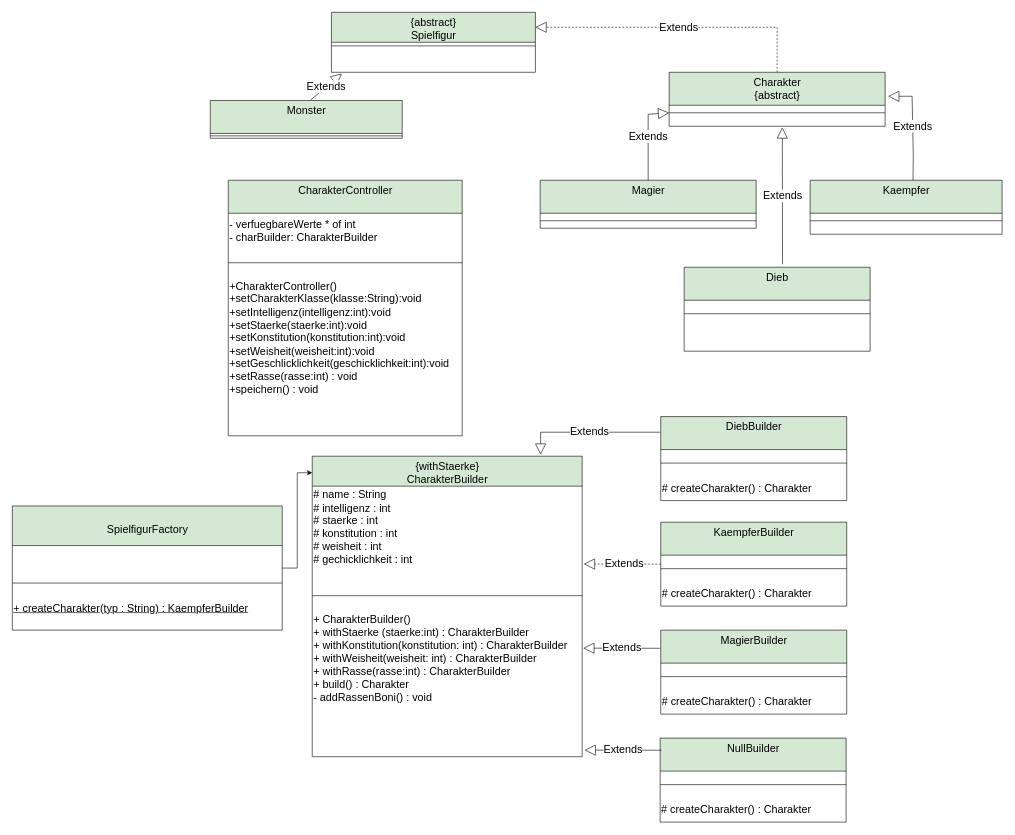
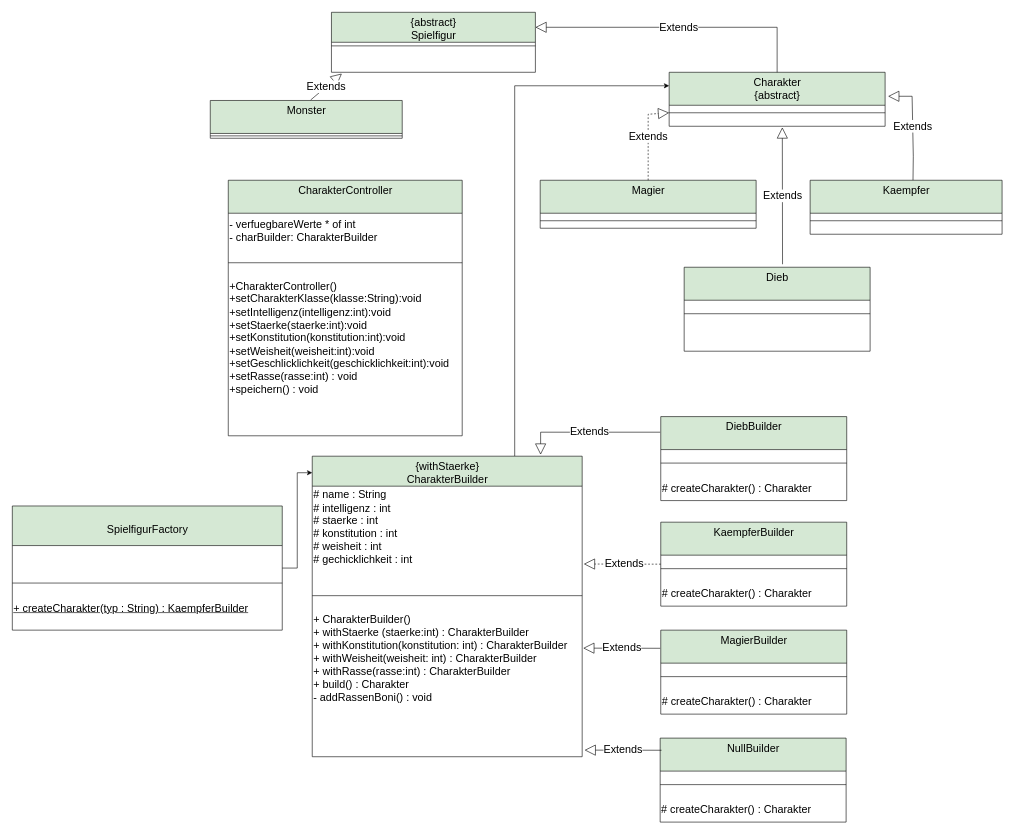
- <mxCell id="75" value="Extends" style="endArrow=block;endSize=16;endFill=0;html=1;rounded=0;fontFamily=Helvetica;fontSize=18;exitX=0.5;exitY=0;exitDx=0;exitDy=0;entryX=1;entryY=0.25;entryDx=0;entryDy=0;edgeStyle=orthogonalEdgeStyle;dashed=1;" edge="1" parent="1" source="47" target="16"><mxGeometry width="160" relative="1" as="geometry"><mxPoint x="1000" y="160" as="sourcePoint" /><mxPoint x="1160" y="160" as="targetPoint" /></mxGeometry></mxCell>
+ <mxCell id="75" value="Extends" style="endArrow=block;endSize=16;endFill=0;html=1;rounded=0;fontFamily=Helvetica;fontSize=18;exitX=0.5;exitY=0;exitDx=0;exitDy=0;entryX=1;entryY=0.25;entryDx=0;entryDy=0;edgeStyle=orthogonalEdgeStyle;" edge="1" parent="1" source="47" target="16"><mxGeometry width="160" relative="1" as="geometry"><mxPoint x="1000" y="160" as="sourcePoint" /><mxPoint x="1160" y="160" as="targetPoint" /></mxGeometry></mxCell>
+ <mxCell id="55" style="edgeStyle=orthogonalEdgeStyle;rounded=0;orthogonalLoop=1;jettySize=auto;html=1;exitX=0.75;exitY=0;exitDx=0;exitDy=0;entryX=0;entryY=0.25;entryDx=0;entryDy=0;fontFamily=Helvetica;fontSize=18;" edge="1" parent="1" source="56" target="47"><mxGeometry relative="1" as="geometry" /></mxCell>
- <mxCell id="76" value="Extends" style="endArrow=block;endSize=16;endFill=0;html=1;rounded=0;fontFamily=Helvetica;fontSize=18;entryX=0;entryY=0.75;entryDx=0;entryDy=0;exitX=0.5;exitY=0;exitDx=0;exitDy=0;" edge="1" parent="1" source="34" target="47"><mxGeometry width="160" relative="1" as="geometry"><mxPoint x="1000" y="360" as="sourcePoint" /><mxPoint x="1160" y="360" as="targetPoint" /><Array as="points"><mxPoint x="1080" y="260" /><mxPoint x="1080" y="190" /></Array></mxGeometry></mxCell>
+ <mxCell id="76" value="Extends" style="endArrow=block;endSize=16;endFill=0;html=1;rounded=0;fontFamily=Helvetica;fontSize=18;entryX=0;entryY=0.75;entryDx=0;entryDy=0;exitX=0.5;exitY=0;exitDx=0;exitDy=0;dashed=1;" edge="1" parent="1" source="34" target="47"><mxGeometry width="160" relative="1" as="geometry"><mxPoint x="1000" y="360" as="sourcePoint" /><mxPoint x="1160" y="360" as="targetPoint" /><Array as="points"><mxPoint x="1080" y="260" /><mxPoint x="1080" y="190" /></Array></mxGeometry></mxCell>
